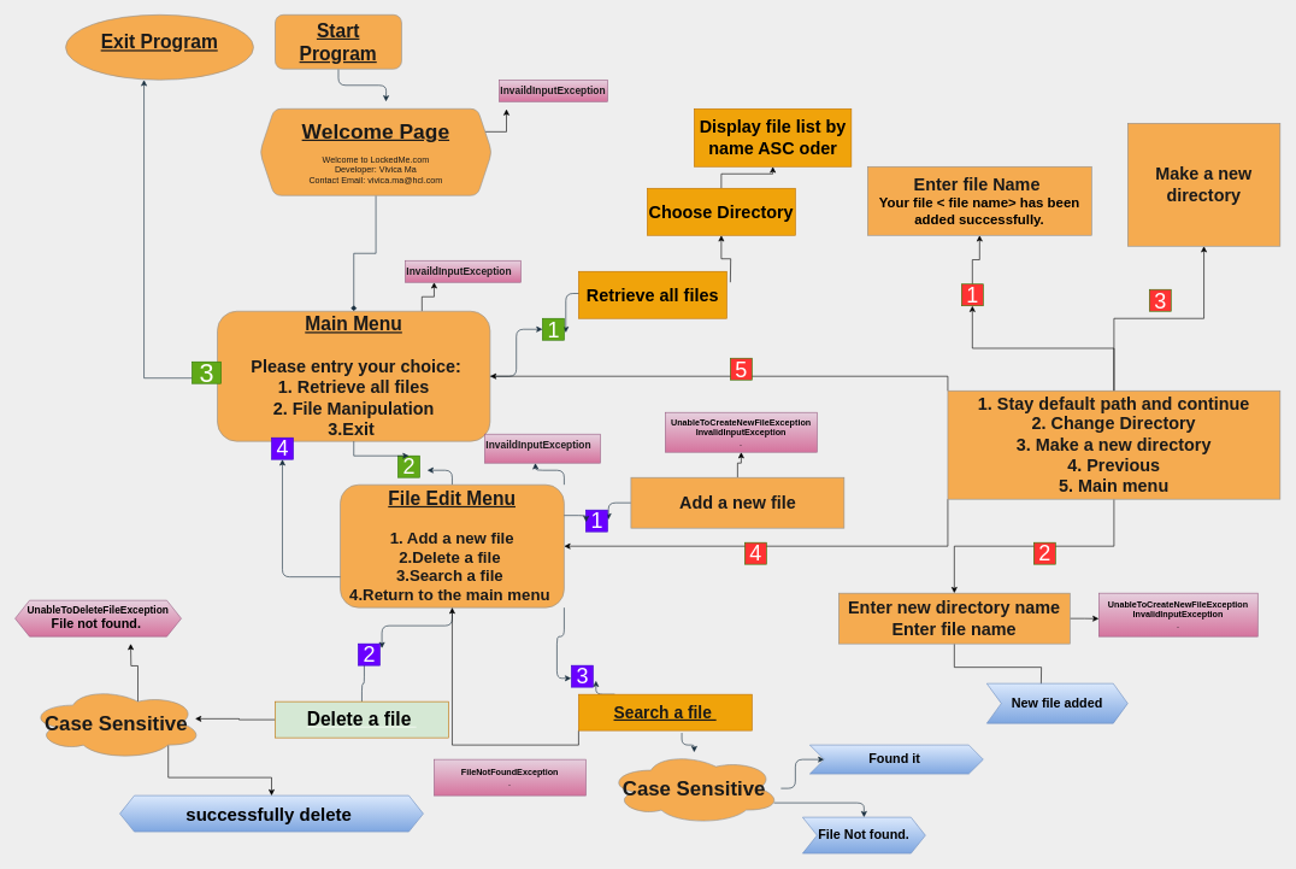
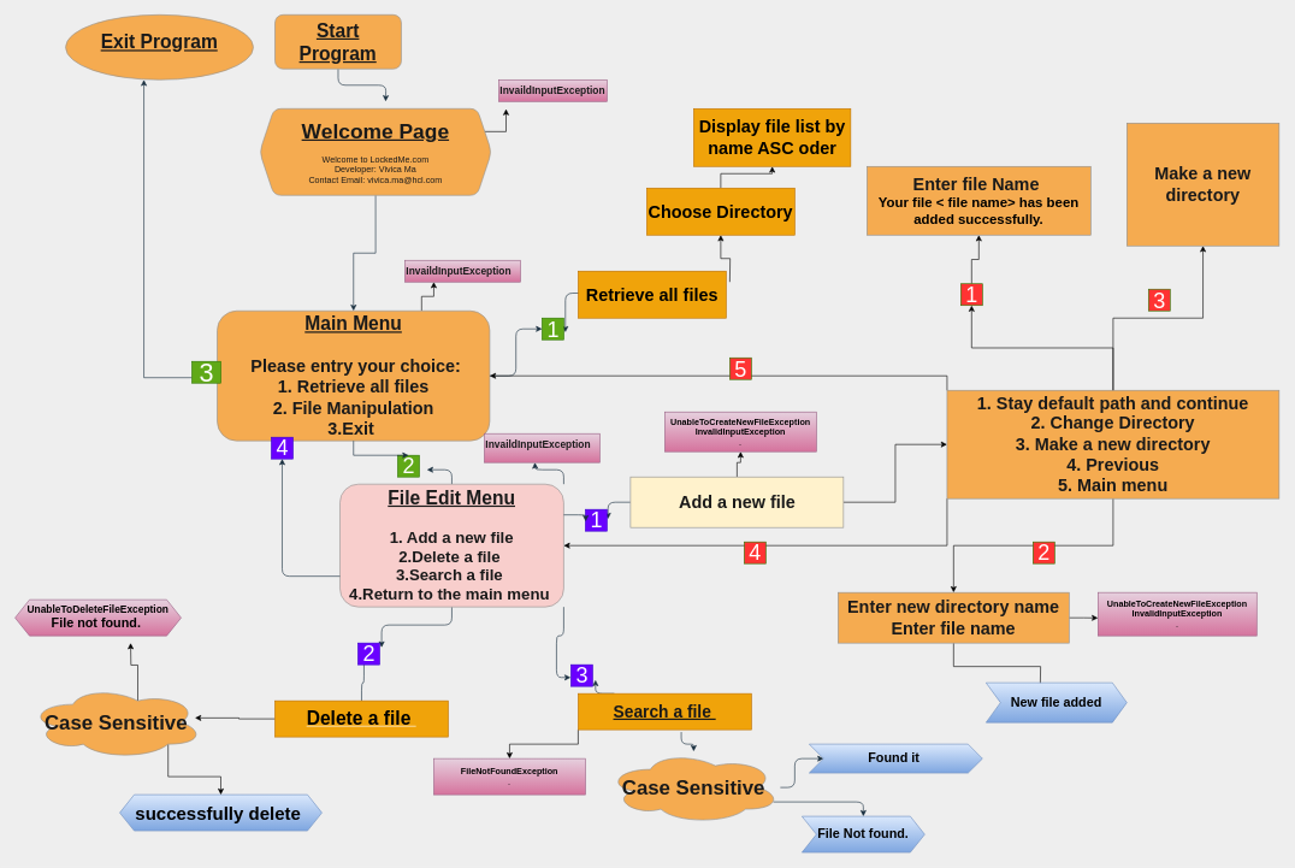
- <mxCell id="4" value="" style="edgeStyle=orthogonalEdgeStyle;rounded=0;orthogonalLoop=1;jettySize=auto;html=1;labelBackgroundColor=#EEEEEE;strokeColor=#182E3E;fontColor=#1A1A1A;exitX=0.5;exitY=1;exitDx=0;exitDy=0;endArrow=diamond;" parent="1" source="6" target="9" edge="1"><mxGeometry relative="1" as="geometry"><mxPoint x="510" y="375" as="sourcePoint" /></mxGeometry></mxCell>
+ <mxCell id="4" value="" style="edgeStyle=orthogonalEdgeStyle;rounded=0;orthogonalLoop=1;jettySize=auto;html=1;labelBackgroundColor=#EEEEEE;strokeColor=#182E3E;fontColor=#1A1A1A;exitX=0.5;exitY=1;exitDx=0;exitDy=0;" parent="1" source="6" target="9" edge="1"><mxGeometry relative="1" as="geometry"><mxPoint x="510" y="375" as="sourcePoint" /></mxGeometry></mxCell>
+ <mxCell id="16" value="" style="edgeStyle=orthogonalEdgeStyle;rounded=0;orthogonalLoop=1;jettySize=auto;html=1;" edge="1" parent="1" source="18" target="59"><mxGeometry relative="1" as="geometry" /></mxCell>
- <mxCell id="18" value="&lt;h1&gt;Add a new file&lt;/h1&gt;" style="rounded=0;whiteSpace=wrap;html=1;fillColor=#F5AB50;strokeColor=#909090;fontColor=#1A1A1A;" parent="1" vertex="1"><mxGeometry x="872.5" y="660" width="295" height="70" as="geometry" /></mxCell>
+ <mxCell id="18" value="&lt;h1&gt;Add a new file&lt;/h1&gt;" style="rounded=0;whiteSpace=wrap;html=1;fillColor=#fff2cc;strokeColor=#909090;fontColor=#1A1A1A;" parent="1" vertex="1"><mxGeometry x="872.5" y="660" width="295" height="70" as="geometry" /></mxCell>
- <mxCell id="14" value="&lt;font style=&quot;font-size: 22px&quot;&gt;&lt;b&gt;&lt;font style=&quot;font-size: 26px&quot;&gt;&lt;u&gt;File Edit Menu&lt;br&gt;&lt;/u&gt;&lt;/font&gt;&lt;br&gt;1. Add a new file&lt;br&gt;2.Delete a file&amp;nbsp;&lt;br&gt;3.Search a file&amp;nbsp;&lt;br&gt;4.Return to the main menu&amp;nbsp;&lt;/b&gt;&lt;/font&gt;" style="whiteSpace=wrap;html=1;rounded=1;shadow=0;strokeWidth=1;glass=0;fillColor=#F5AB50;strokeColor=#909090;fontColor=#1A1A1A;" parent="1" vertex="1"><mxGeometry y="670" width="310" height="170" as="geometry" x="470" /></mxCell>
+ <mxCell id="14" value="&lt;font style=&quot;font-size: 22px&quot;&gt;&lt;b&gt;&lt;font style=&quot;font-size: 26px&quot;&gt;&lt;u&gt;File Edit Menu&lt;br&gt;&lt;/u&gt;&lt;/font&gt;&lt;br&gt;1. Add a new file&lt;br&gt;2.Delete a file&amp;nbsp;&lt;br&gt;3.Search a file&amp;nbsp;&lt;br&gt;4.Return to the main menu&amp;nbsp;&lt;/b&gt;&lt;/font&gt;" style="whiteSpace=wrap;html=1;rounded=1;shadow=0;strokeWidth=1;glass=0;fillColor=#f8cecc;strokeColor=#909090;fontColor=#1A1A1A;" parent="1" vertex="1"><mxGeometry y="670" width="310" height="170" as="geometry" x="470" /></mxCell>
- <mxCell id="60" style="edgeStyle=orthogonalEdgeStyle;rounded=0;orthogonalLoop=1;jettySize=auto;html=1;exitX=0;exitY=1;exitDx=0;exitDy=0;" edge="1" parent="1" source="61" target="14"><mxGeometry relative="1" as="geometry"><mxPoint x="770" y="1040" as="targetPoint" /></mxGeometry></mxCell>
+ <mxCell id="60" style="edgeStyle=orthogonalEdgeStyle;rounded=0;orthogonalLoop=1;jettySize=auto;html=1;exitX=0;exitY=1;exitDx=0;exitDy=0;" edge="1" parent="1" source="61" target="71"><mxGeometry relative="1" as="geometry"><mxPoint x="770" y="1040" as="targetPoint" /></mxGeometry></mxCell>
- <mxCell id="27" value="&lt;b&gt;&lt;u&gt;&lt;font style=&quot;font-size: 26px&quot; color=&quot;#000000&quot;&gt;Delete a file&amp;nbsp;&lt;/font&gt;&lt;/u&gt;&lt;/b&gt;" style="rounded=0;whiteSpace=wrap;html=1;fillColor=#d5e8d4;strokeColor=#BD7000;fontColor=#ffffff;" parent="1" vertex="1"><mxGeometry x="380" y="970" width="240" height="50" as="geometry" /></mxCell>
+ <mxCell id="27" value="&lt;b&gt;&lt;u&gt;&lt;font style=&quot;font-size: 26px&quot; color=&quot;#000000&quot;&gt;Delete a file&amp;nbsp;&lt;/font&gt;&lt;/u&gt;&lt;/b&gt;" style="rounded=0;whiteSpace=wrap;html=1;fillColor=#f0a30a;strokeColor=#BD7000;fontColor=#ffffff;" parent="1" vertex="1"><mxGeometry x="380" y="970" width="240" height="50" as="geometry" /></mxCell>
- <mxCell id="39" value="&lt;font size=&quot;1&quot;&gt;&lt;b style=&quot;font-size: 25px&quot;&gt;successfully delete&amp;nbsp;&lt;/b&gt;&lt;/font&gt;" style="shape=hexagon;perimeter=hexagonPerimeter2;whiteSpace=wrap;html=1;fixedSize=1;rounded=0;strokeColor=#6c8ebf;fillColor=#dae8fc;gradientColor=#7ea6e0;" parent="1" vertex="1"><mxGeometry x="165" y="1100" width="420" height="50" as="geometry" /></mxCell>
+ <mxCell id="39" value="&lt;font size=&quot;1&quot;&gt;&lt;b style=&quot;font-size: 25px&quot;&gt;successfully delete&amp;nbsp;&lt;/b&gt;&lt;/font&gt;" style="shape=hexagon;perimeter=hexagonPerimeter2;whiteSpace=wrap;html=1;fixedSize=1;rounded=0;strokeColor=#6c8ebf;fillColor=#dae8fc;gradientColor=#7ea6e0;" parent="1" vertex="1"><mxGeometry x="165" y="1100" width="280" height="50" as="geometry" /></mxCell>
